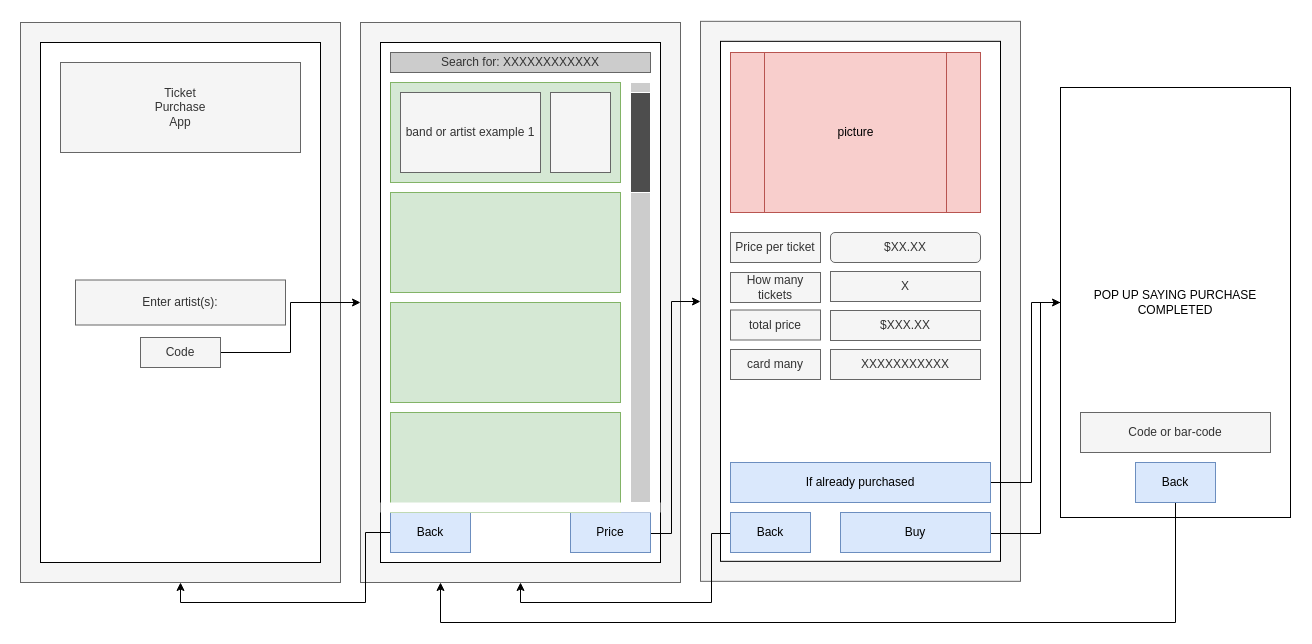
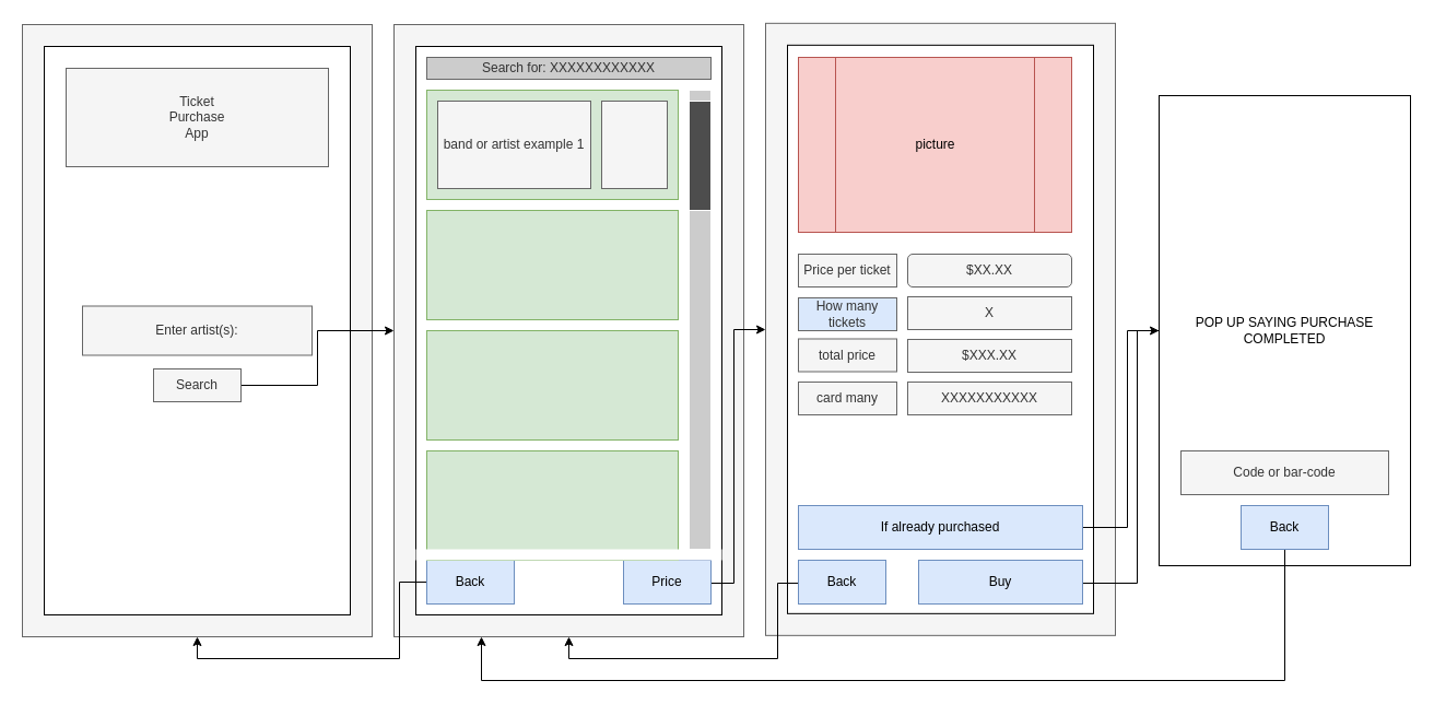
- <mxCell id="31" value="How many tickets" style="rounded=0;whiteSpace=wrap;html=1;strokeColor=#666666;strokeWidth=1;fillColor=#f5f5f5;fontColor=#333333;" vertex="1" parent="1"><mxGeometry x="730" y="272" width="90" height="30" as="geometry" /></mxCell>
+ <mxCell id="31" value="How many tickets" style="rounded=0;whiteSpace=wrap;html=1;strokeColor=#666666;strokeWidth=1;fillColor=#dae8fc;fontColor=#333333;" vertex="1" parent="1"><mxGeometry x="730" y="272" width="90" height="30" as="geometry" /></mxCell>
- <mxCell id="19" value="Code" style="text;html=1;strokeColor=#666666;fillColor=#f5f5f5;align=center;verticalAlign=middle;whiteSpace=wrap;rounded=0;fontColor=#333333;" vertex="1" parent="1"><mxGeometry x="140" y="337" width="80" height="30" as="geometry" /></mxCell>
+ <mxCell id="19" value="Search" style="text;html=1;strokeColor=#666666;fillColor=#f5f5f5;align=center;verticalAlign=middle;whiteSpace=wrap;rounded=0;fontColor=#333333;" vertex="1" parent="1"><mxGeometry x="140" y="337" width="80" height="30" as="geometry" /></mxCell>
